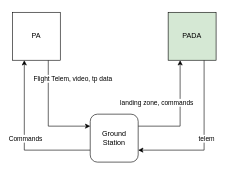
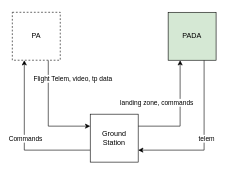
- <mxCell id="4" value="PA" style="whiteSpace=wrap;html=1;aspect=fixed;" parent="1" vertex="1"><mxGeometry x="20" y="20" width="80" height="80" as="geometry" /></mxCell>
+ <mxCell id="4" value="PA" style="whiteSpace=wrap;html=1;aspect=fixed;dashed=1;" parent="1" vertex="1"><mxGeometry x="20" y="20" width="80" height="80" as="geometry" /></mxCell>
- <mxCell id="9" value="Ground Station" style="whiteSpace=wrap;html=1;aspect=fixed;rounded=1;" parent="1" vertex="1"><mxGeometry x="150" y="190" width="80" height="80" as="geometry" /></mxCell>
+ <mxCell id="9" value="Ground Station" style="whiteSpace=wrap;html=1;aspect=fixed;" parent="1" vertex="1"><mxGeometry x="150" y="190" width="80" height="80" as="geometry" /></mxCell>
